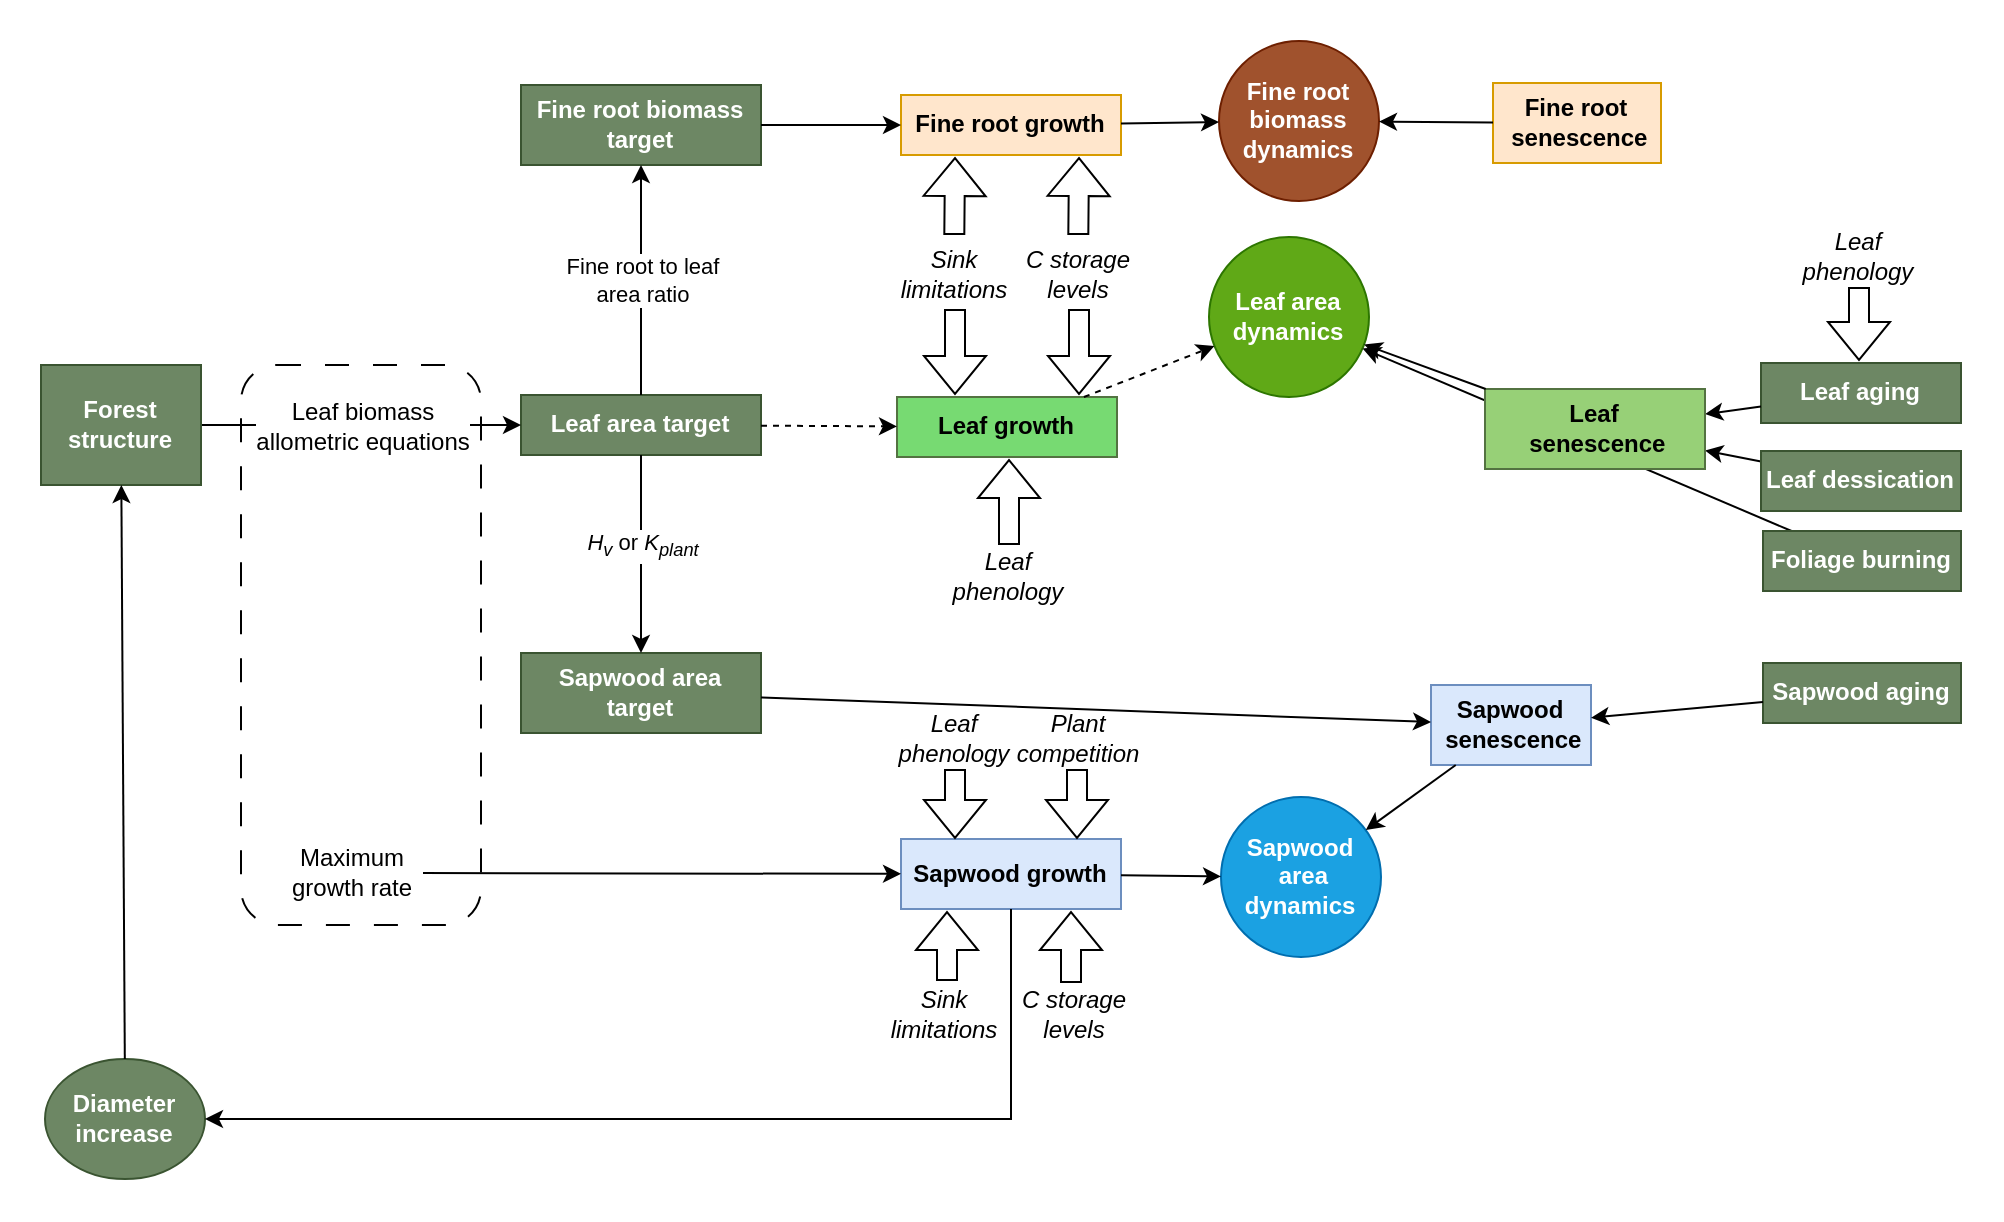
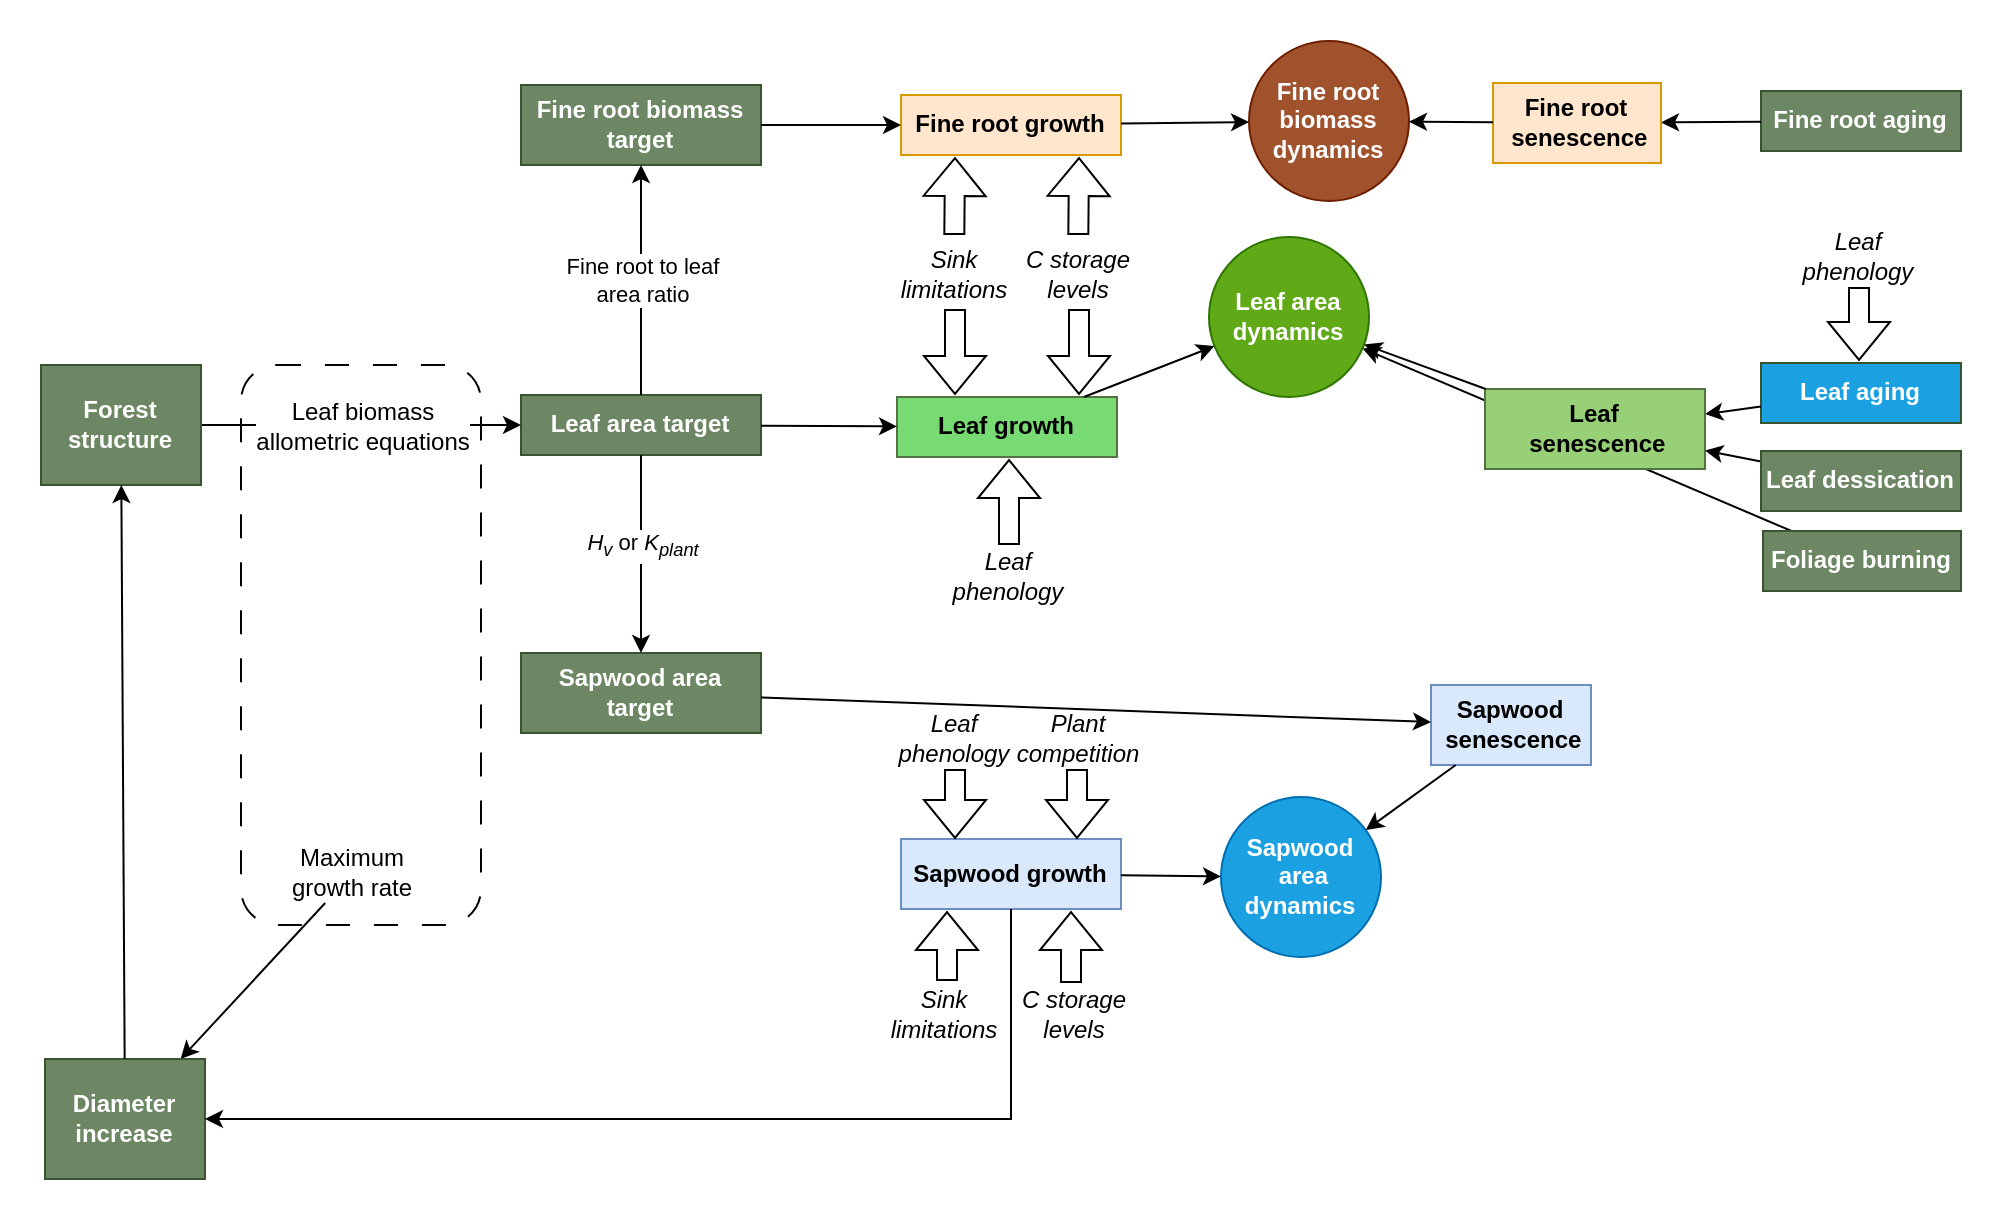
- <mxCell id="36" value="&lt;b&gt;Fine root&lt;br&gt;biomass dynamics&lt;/b&gt;" style="ellipse;whiteSpace=wrap;html=1;aspect=fixed;fillColor=#a0522d;strokeColor=#6D1F00;fontColor=#ffffff;" parent="1" vertex="1"><mxGeometry x="609" y="20" width="80" height="80" as="geometry" /></mxCell>
+ <mxCell id="36" value="&lt;b&gt;Fine root&lt;br&gt;biomass dynamics&lt;/b&gt;" style="ellipse;whiteSpace=wrap;html=1;aspect=fixed;fillColor=#a0522d;strokeColor=#6D1F00;fontColor=#ffffff;" parent="1" vertex="1"><mxGeometry x="624" y="20" width="80" height="80" as="geometry" /></mxCell>
+ <mxCell id="38" value="&lt;b&gt;Fine root aging&lt;/b&gt;" style="rounded=0;whiteSpace=wrap;html=1;fillColor=#6d8764;fontColor=#ffffff;strokeColor=#3A5431;" parent="1" vertex="1"><mxGeometry x="880" y="45" width="100" height="30" as="geometry" /></mxCell>
+ <mxCell id="39" value="" style="endArrow=classic;html=1;rounded=0;" parent="1" source="38" target="52" edge="1"><mxGeometry width="50" height="50" relative="1" as="geometry"><mxPoint x="570" y="71" as="sourcePoint" /><mxPoint x="619" y="70" as="targetPoint" /></mxGeometry></mxCell>
- <mxCell id="30" value="" style="endArrow=classic;html=1;rounded=0;dashed=1;" parent="1" source="15" target="29" edge="1"><mxGeometry width="50" height="50" relative="1" as="geometry"><mxPoint x="390" y="197" as="sourcePoint" /><mxPoint x="458" y="197" as="targetPoint" /></mxGeometry></mxCell>
+ <mxCell id="30" value="" style="endArrow=classic;html=1;rounded=0;" parent="1" source="15" target="29" edge="1"><mxGeometry width="50" height="50" relative="1" as="geometry"><mxPoint x="390" y="197" as="sourcePoint" /><mxPoint x="458" y="197" as="targetPoint" /></mxGeometry></mxCell>
- <mxCell id="28" value="&lt;b&gt;Leaf aging&lt;/b&gt;" style="rounded=0;whiteSpace=wrap;html=1;fillColor=#6d8764;fontColor=#ffffff;strokeColor=#3A5431;" parent="1" vertex="1"><mxGeometry x="880" y="181" width="100" height="30" as="geometry" /></mxCell>
+ <mxCell id="28" value="&lt;b&gt;Leaf aging&lt;/b&gt;" style="rounded=0;whiteSpace=wrap;html=1;fillColor=#1ba1e2;fontColor=#ffffff;strokeColor=#3A5431;" parent="1" vertex="1"><mxGeometry x="880" y="181" width="100" height="30" as="geometry" /></mxCell>
- <mxCell id="16" value="" style="endArrow=classic;html=1;rounded=0;dashed=1;" parent="1" source="3" target="15" edge="1"><mxGeometry width="50" height="50" relative="1" as="geometry"><mxPoint x="390" y="312" as="sourcePoint" /><mxPoint x="460" y="313" as="targetPoint" /></mxGeometry></mxCell>
+ <mxCell id="16" value="" style="endArrow=classic;html=1;rounded=0;" parent="1" source="3" target="15" edge="1"><mxGeometry width="50" height="50" relative="1" as="geometry"><mxPoint x="390" y="312" as="sourcePoint" /><mxPoint x="460" y="313" as="targetPoint" /></mxGeometry></mxCell>
- <mxCell id="46" value="&lt;b&gt;Sapwood aging&lt;/b&gt;" style="rounded=0;whiteSpace=wrap;html=1;fillColor=#6d8764;fontColor=#ffffff;strokeColor=#3A5431;" parent="1" vertex="1"><mxGeometry x="881" y="331" width="99" height="30" as="geometry" /></mxCell>
- <mxCell id="47" value="" style="endArrow=classic;html=1;rounded=0;" parent="1" source="46" target="13" edge="1"><mxGeometry width="50" height="50" relative="1" as="geometry"><mxPoint x="578" y="398" as="sourcePoint" /><mxPoint x="694" y="388" as="targetPoint" /></mxGeometry></mxCell>
- <mxCell id="22" value="" style="endArrow=classic;html=1;rounded=0;" parent="1" source="27" target="21" edge="1"><mxGeometry width="50" height="50" relative="1" as="geometry"><mxPoint x="330" y="402" as="sourcePoint" /><mxPoint x="460" y="317" as="targetPoint" /></mxGeometry></mxCell>
+ <mxCell id="22" value="" style="endArrow=classic;html=1;rounded=0;" parent="1" source="27" target="56" edge="1"><mxGeometry width="50" height="50" relative="1" as="geometry"><mxPoint x="330" y="402" as="sourcePoint" /><mxPoint x="460" y="317" as="targetPoint" /></mxGeometry></mxCell>
- <mxCell id="56" value="&lt;b&gt;Diameter increase&lt;/b&gt;" style="ellipse;whiteSpace=wrap;html=1;fillColor=#6d8764;fontColor=#ffffff;strokeColor=#3A5431;" parent="1" vertex="1"><mxGeometry x="22" y="529" width="80" height="60" as="geometry" /></mxCell>
+ <mxCell id="56" value="&lt;b&gt;Diameter increase&lt;/b&gt;" style="rounded=0;whiteSpace=wrap;html=1;fillColor=#6d8764;fontColor=#ffffff;strokeColor=#3A5431;" parent="1" vertex="1"><mxGeometry x="22" y="529" width="80" height="60" as="geometry" /></mxCell>
